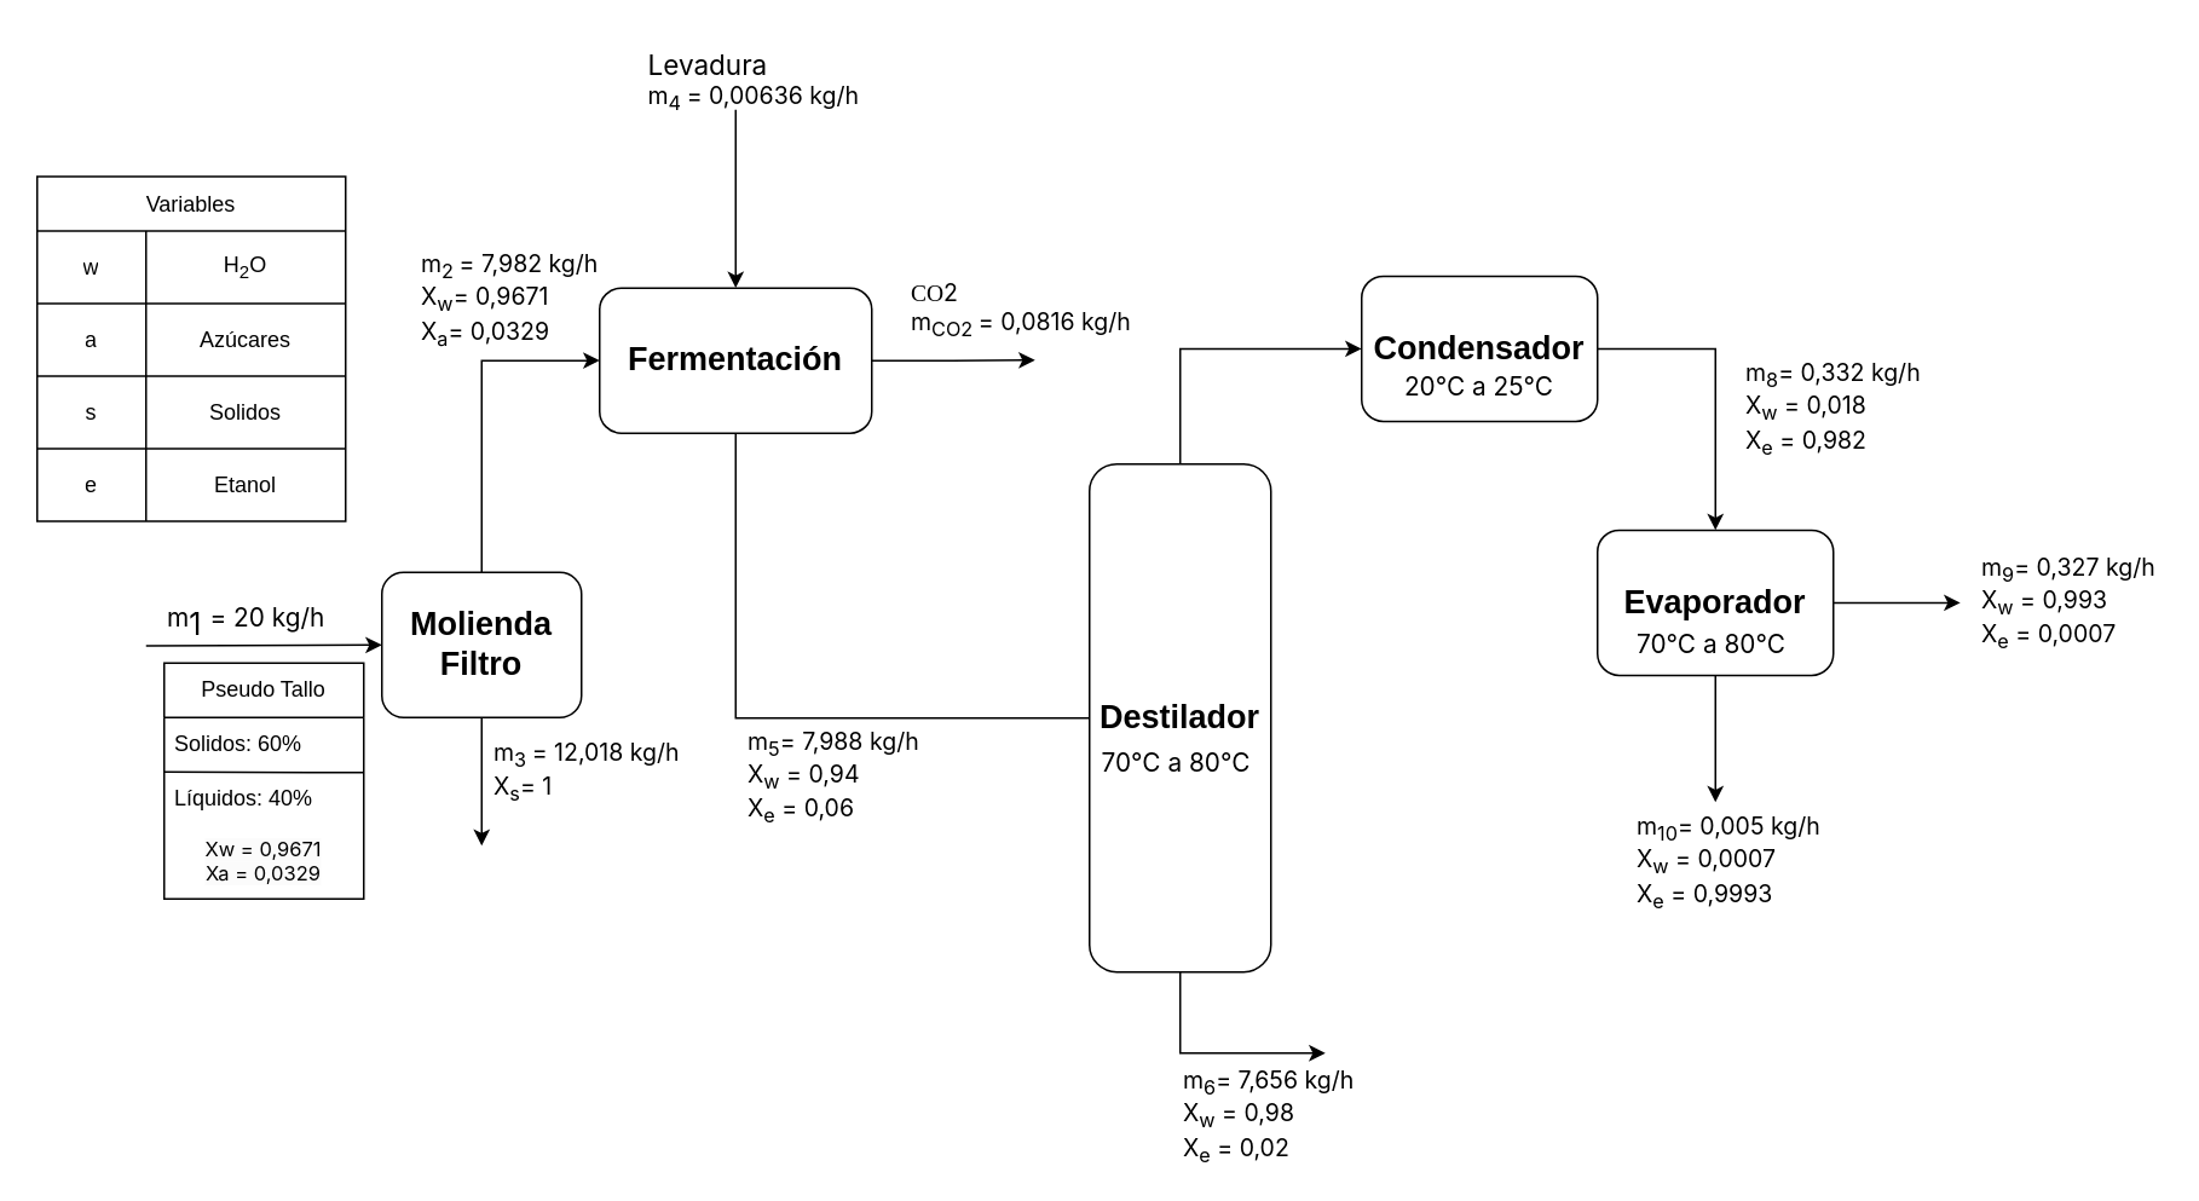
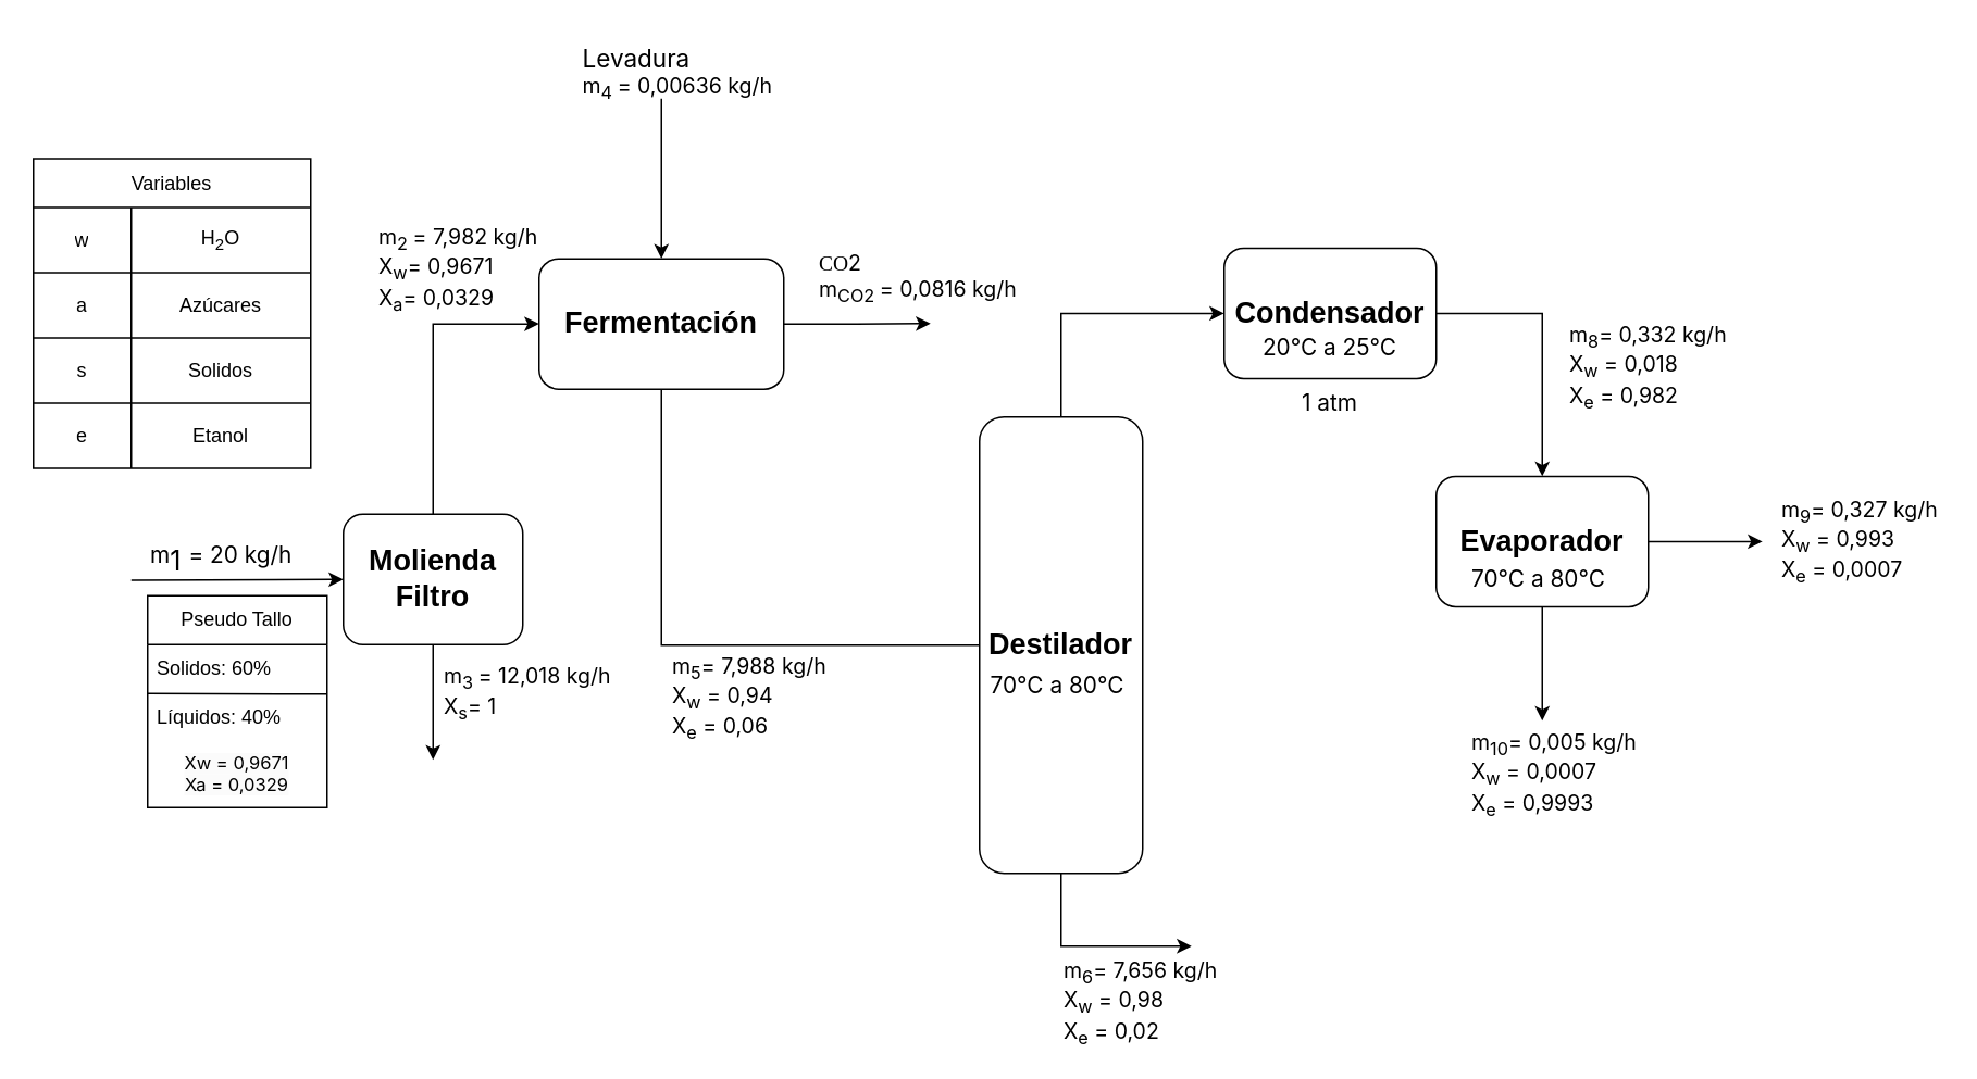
+ <mxCell id="21" value="&lt;div style=&quot;&quot;&gt;&lt;font face=&quot;Inter&quot;&gt;&lt;span style=&quot;font-size: 13.889px;&quot;&gt;1 atm&lt;/span&gt;&lt;/font&gt;&lt;/div&gt;" style="text;html=1;strokeColor=none;fillColor=none;align=center;verticalAlign=middle;whiteSpace=wrap;rounded=1;fontSize=20;fontFamily=Architects Daughter;" parent="1" vertex="1"><mxGeometry x="770" y="231.75" width="90" height="23.5" as="geometry" /></mxCell>
